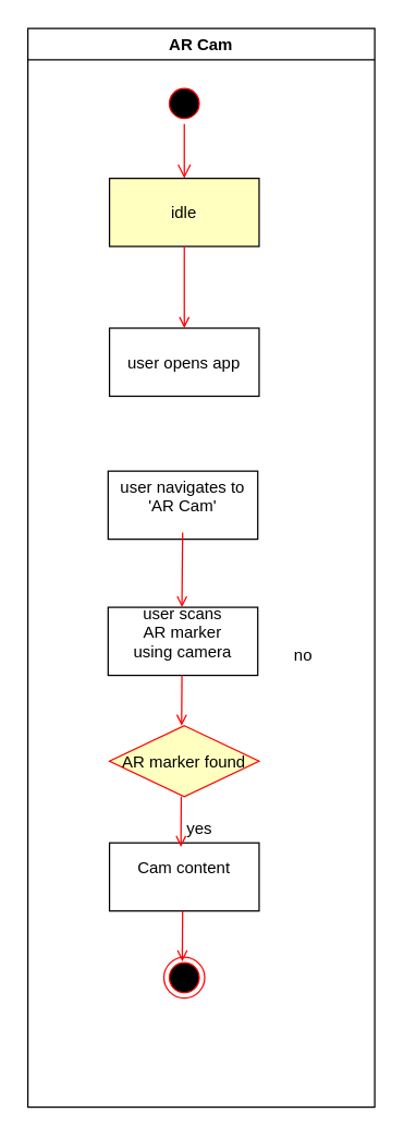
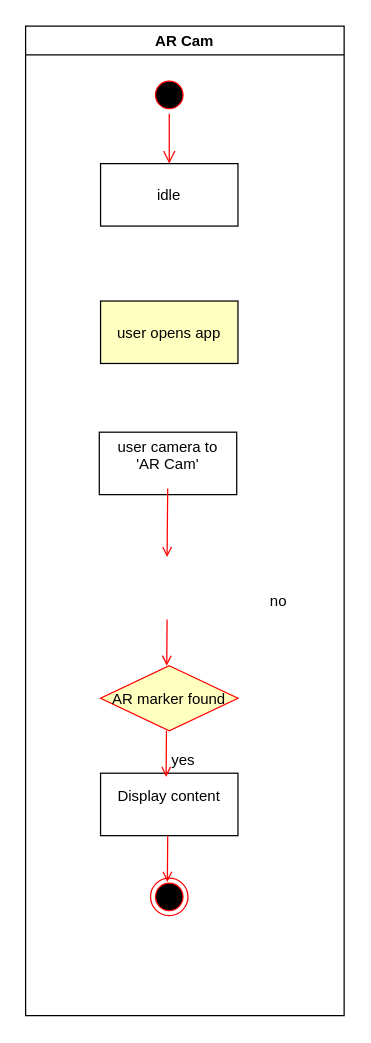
- <mxCell id="5" value="idle" style="fillColor=#ffffc0;" parent="2" vertex="1"><mxGeometry x="60" y="110" width="110" height="50" as="geometry" /></mxCell>
+ <mxCell id="5" value="idle" style="" parent="2" vertex="1"><mxGeometry x="60" y="110" width="110" height="50" as="geometry" /></mxCell>
- <mxCell id="7" value="" style="endArrow=open;strokeColor=#FF0000;endFill=1;rounded=0" parent="2" source="5" target="6" edge="1"><mxGeometry relative="1" as="geometry" /></mxCell>
- <mxCell id="6" value="user opens app" style="" parent="2" vertex="1"><mxGeometry x="60" y="220" width="110" height="50" as="geometry" /></mxCell>
+ <mxCell id="6" value="user opens app" style="fillColor=#ffffc0;" parent="2" vertex="1"><mxGeometry x="60" y="220" width="110" height="50" as="geometry" /></mxCell>
- <mxCell id="8" value="user navigates to&#10;'AR Cam'&#10;" style="" parent="2" vertex="1"><mxGeometry x="59" y="325" width="110" height="50" as="geometry" /></mxCell>
+ <mxCell id="8" value="user camera to&#10;'AR Cam'&#10;" style="" parent="2" vertex="1"><mxGeometry x="59" y="325" width="110" height="50" as="geometry" /></mxCell>
- <mxCell id="10" value="user scans &#10;AR marker&#10;using camera&#10;" style="" parent="2" vertex="1"><mxGeometry x="59" y="425" width="110" height="50" as="geometry" /></mxCell>
- <mxCell id="13" value="Cam content&#10;" style="" parent="2" vertex="1"><mxGeometry x="60" y="598" width="110" height="50" as="geometry" /></mxCell>
+ <mxCell id="13" value="Display content&#10;" style="" parent="2" vertex="1"><mxGeometry x="60" y="598" width="110" height="50" as="geometry" /></mxCell>
